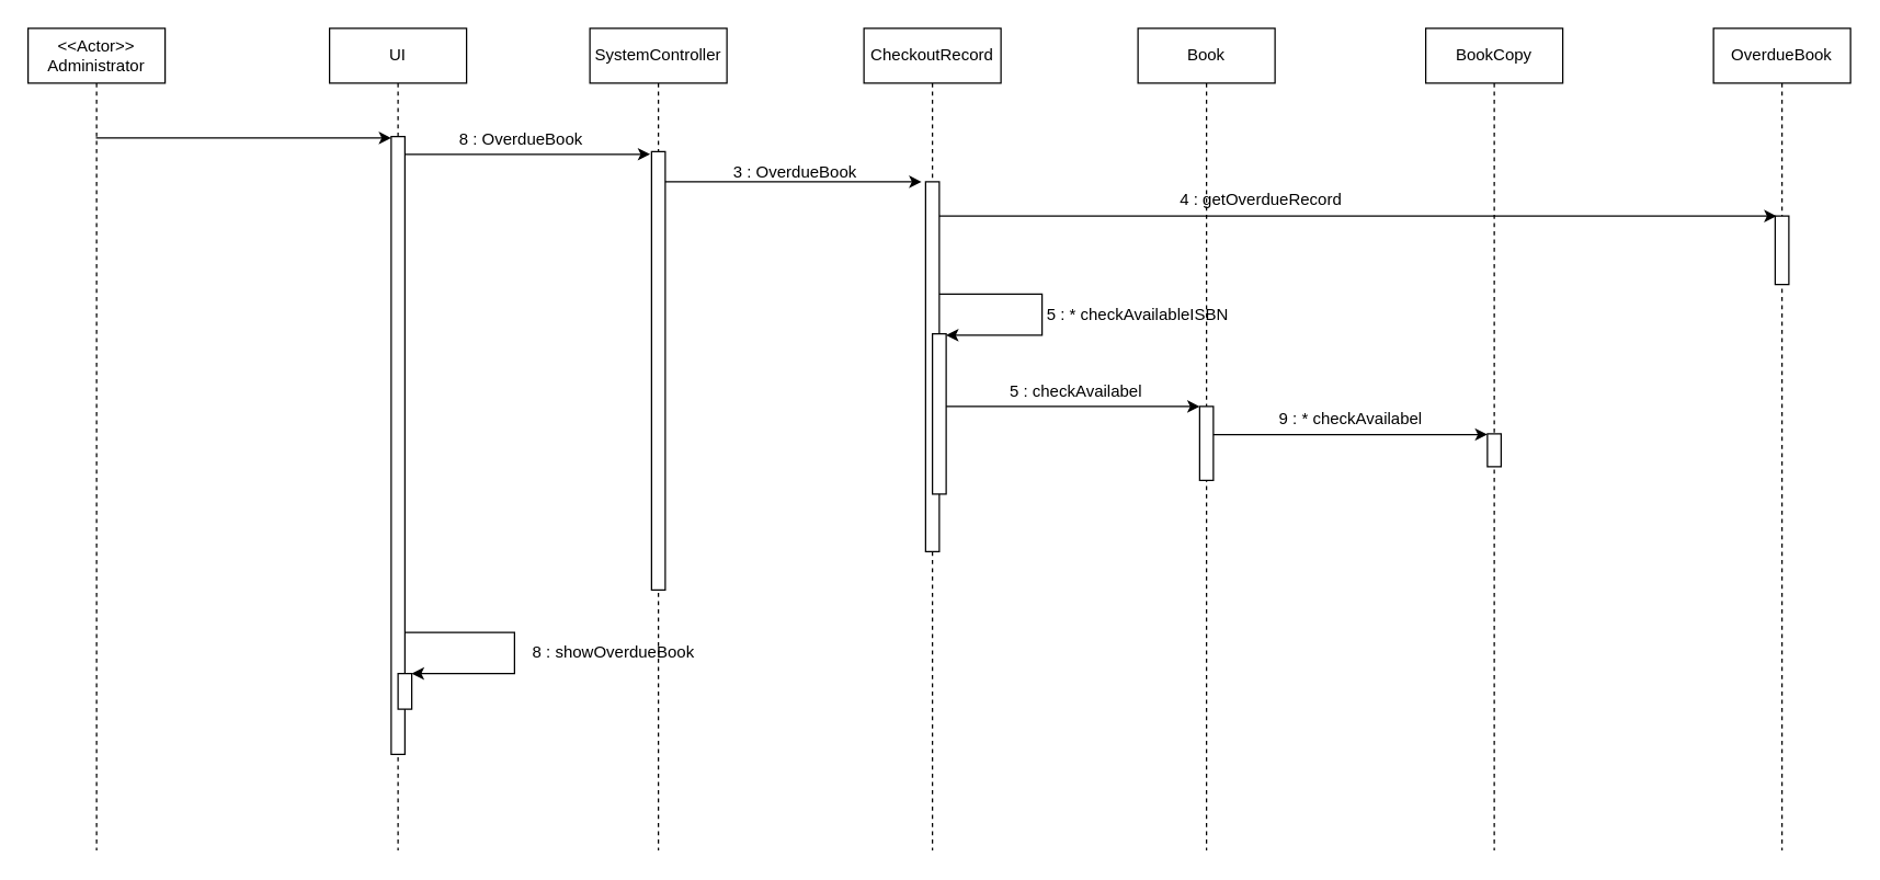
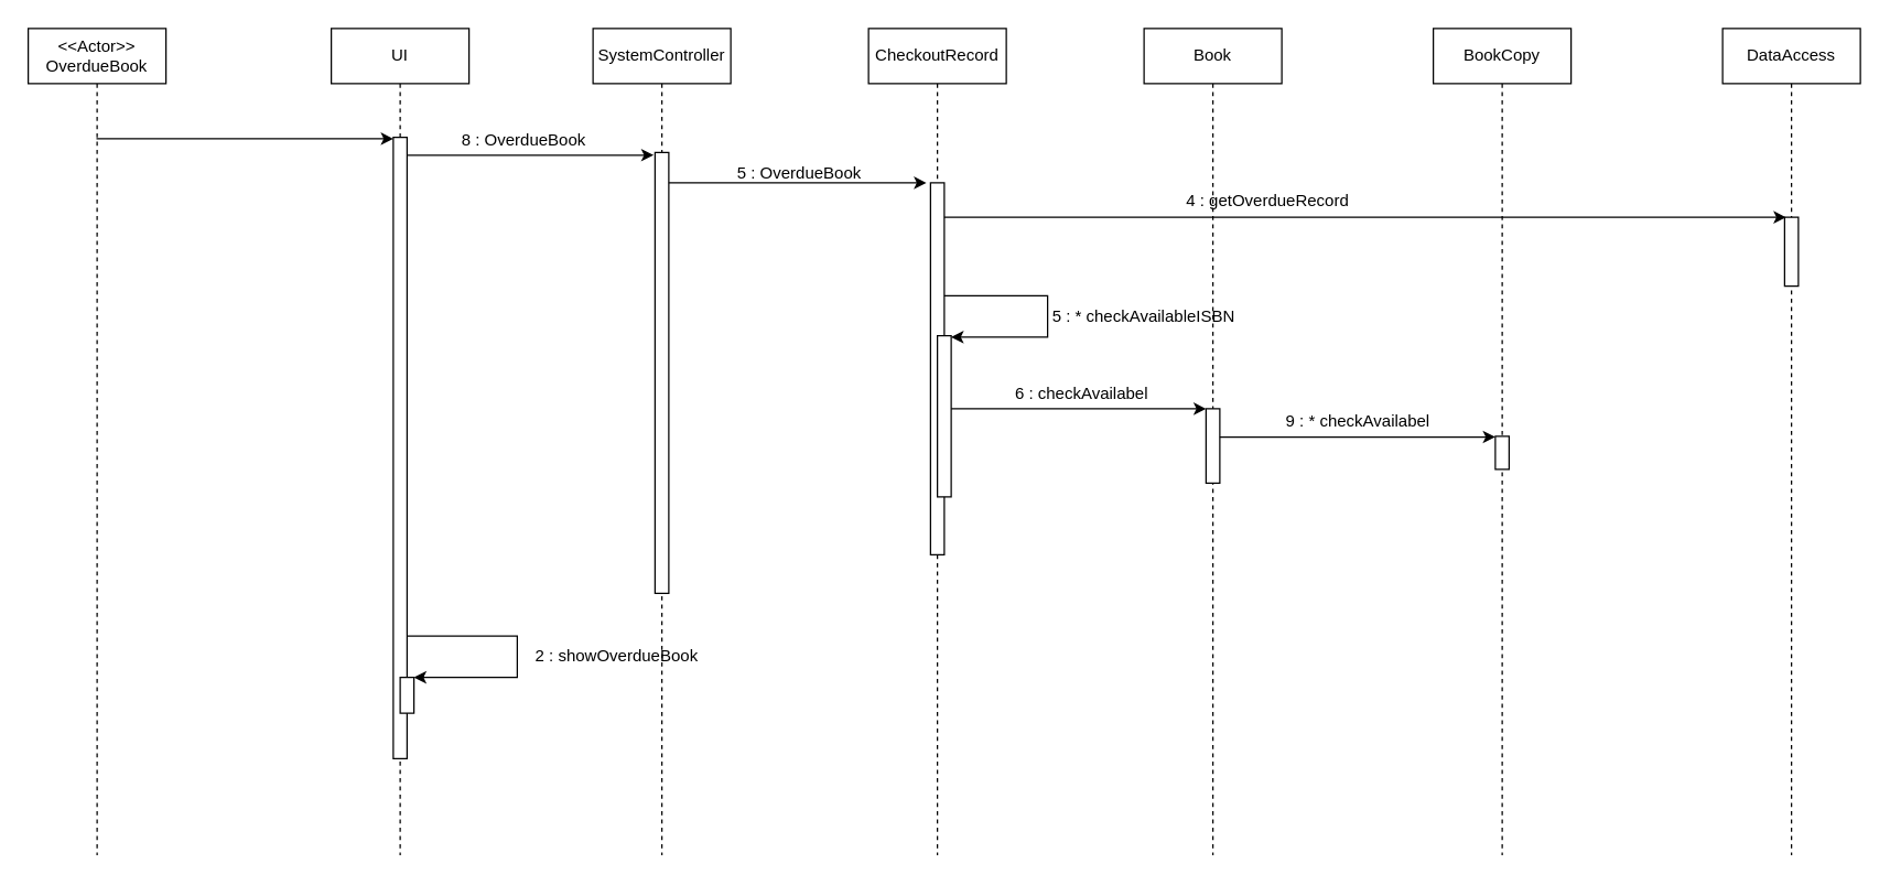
- <mxCell id="2" value="&amp;lt;&amp;lt;Actor&amp;gt;&amp;gt;&lt;br&gt;Administrator" style="shape=umlLifeline;perimeter=lifelinePerimeter;whiteSpace=wrap;html=1;container=0;dropTarget=0;collapsible=0;recursiveResize=0;outlineConnect=0;portConstraint=eastwest;newEdgeStyle={&quot;edgeStyle&quot;:&quot;elbowEdgeStyle&quot;,&quot;elbow&quot;:&quot;vertical&quot;,&quot;curved&quot;:0,&quot;rounded&quot;:0};" parent="1" vertex="1"><mxGeometry x="20" y="20" width="100" height="600" as="geometry" /></mxCell>
+ <mxCell id="2" value="&amp;lt;&amp;lt;Actor&amp;gt;&amp;gt;&lt;br&gt;OverdueBook" style="shape=umlLifeline;perimeter=lifelinePerimeter;whiteSpace=wrap;html=1;container=0;dropTarget=0;collapsible=0;recursiveResize=0;outlineConnect=0;portConstraint=eastwest;newEdgeStyle={&quot;edgeStyle&quot;:&quot;elbowEdgeStyle&quot;,&quot;elbow&quot;:&quot;vertical&quot;,&quot;curved&quot;:0,&quot;rounded&quot;:0};" parent="1" vertex="1"><mxGeometry x="20" y="20" width="100" height="600" as="geometry" /></mxCell>
- <mxCell id="12" value="OverdueBook" style="shape=umlLifeline;perimeter=lifelinePerimeter;whiteSpace=wrap;html=1;container=0;dropTarget=0;collapsible=0;recursiveResize=0;outlineConnect=0;portConstraint=eastwest;newEdgeStyle={&quot;edgeStyle&quot;:&quot;elbowEdgeStyle&quot;,&quot;elbow&quot;:&quot;vertical&quot;,&quot;curved&quot;:0,&quot;rounded&quot;:0};" parent="1" vertex="1"><mxGeometry x="1250" y="20" width="100" height="600" as="geometry" /></mxCell>
+ <mxCell id="12" value="DataAccess" style="shape=umlLifeline;perimeter=lifelinePerimeter;whiteSpace=wrap;html=1;container=0;dropTarget=0;collapsible=0;recursiveResize=0;outlineConnect=0;portConstraint=eastwest;newEdgeStyle={&quot;edgeStyle&quot;:&quot;elbowEdgeStyle&quot;,&quot;elbow&quot;:&quot;vertical&quot;,&quot;curved&quot;:0,&quot;rounded&quot;:0};" parent="1" vertex="1"><mxGeometry x="1250" y="20" width="100" height="600" as="geometry" /></mxCell>
- <mxCell id="24" value="3 : OverdueBook" style="text;html=1;strokeColor=none;fillColor=none;align=center;verticalAlign=middle;whiteSpace=wrap;rounded=0;" parent="1" vertex="1"><mxGeometry x="520" y="110" width="120" height="30" as="geometry" /></mxCell>
+ <mxCell id="24" value="5 : OverdueBook" style="text;html=1;strokeColor=none;fillColor=none;align=center;verticalAlign=middle;whiteSpace=wrap;rounded=0;" parent="1" vertex="1"><mxGeometry x="520" y="110" width="120" height="30" as="geometry" /></mxCell>
- <mxCell id="27" value="5 : checkAvailabel" style="text;html=1;strokeColor=none;fillColor=none;align=center;verticalAlign=middle;whiteSpace=wrap;rounded=0;" parent="1" vertex="1"><mxGeometry x="720" y="270" width="130" height="30" as="geometry" /></mxCell>
+ <mxCell id="27" value="6 : checkAvailabel" style="text;html=1;strokeColor=none;fillColor=none;align=center;verticalAlign=middle;whiteSpace=wrap;rounded=0;" parent="1" vertex="1"><mxGeometry x="720" y="270" width="130" height="30" as="geometry" /></mxCell>
- <mxCell id="14" value="8 : showOverdueBook" style="text;html=1;strokeColor=none;fillColor=none;align=center;verticalAlign=middle;whiteSpace=wrap;rounded=0;" parent="1" vertex="1"><mxGeometry x="365" y="461" width="165" height="30" as="geometry" /></mxCell>
+ <mxCell id="14" value="2 : showOverdueBook" style="text;html=1;strokeColor=none;fillColor=none;align=center;verticalAlign=middle;whiteSpace=wrap;rounded=0;" parent="1" vertex="1"><mxGeometry x="365" y="461" width="165" height="30" as="geometry" /></mxCell>
